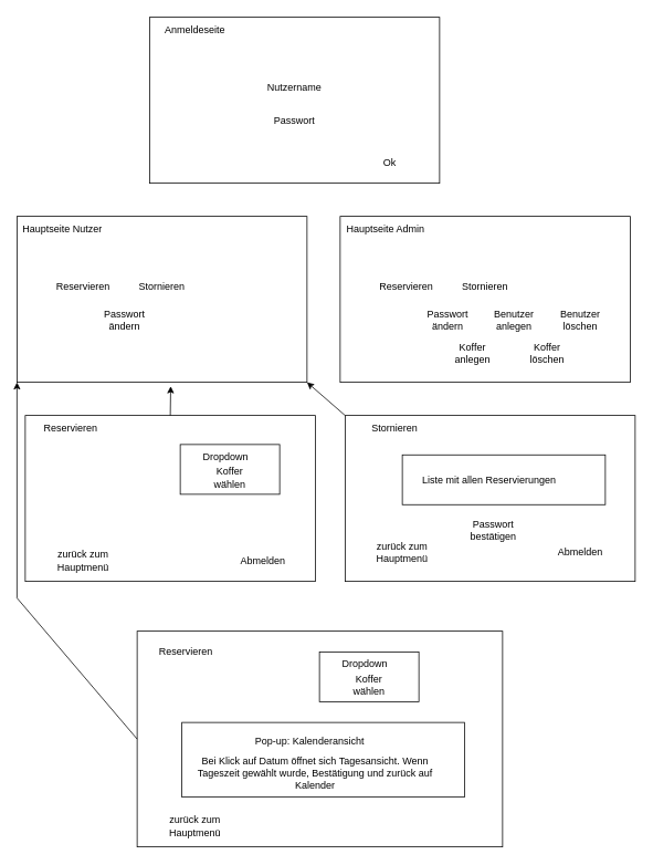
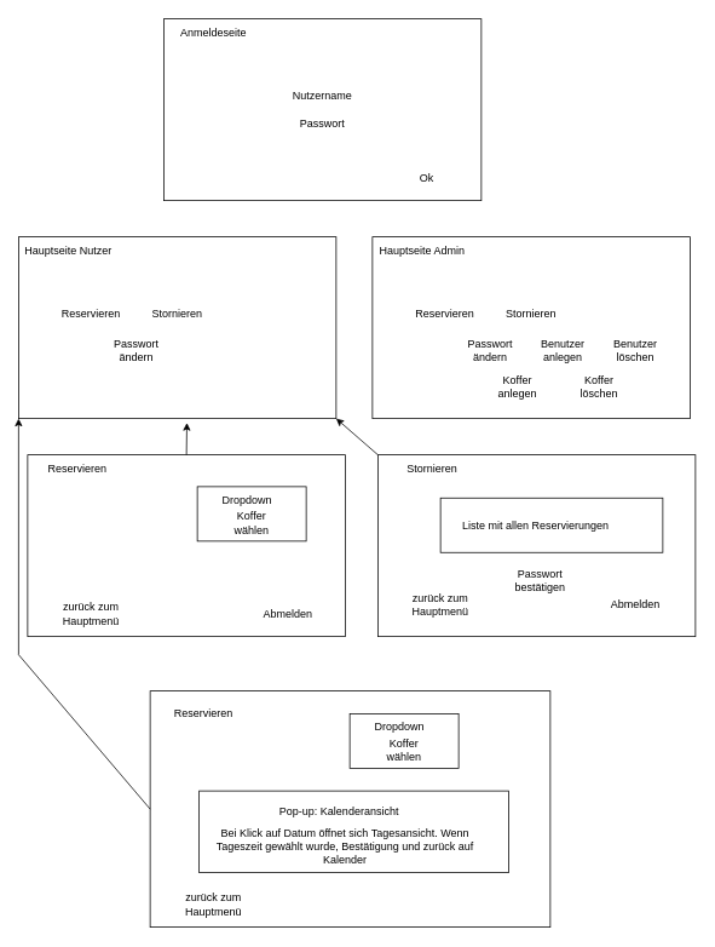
- <mxCell id="6" value="Passwort" style="text;strokeColor=none;align=center;fillColor=none;html=1;verticalAlign=middle;whiteSpace=wrap;rounded=0;" parent="1" vertex="1"><mxGeometry x="325" y="130" width="60" height="30" as="geometry" /></mxCell>
+ <mxCell id="6" value="Passwort" style="text;strokeColor=none;align=center;fillColor=none;html=1;verticalAlign=middle;whiteSpace=wrap;rounded=0;" parent="1" vertex="1"><mxGeometry x="325" y="120" width="60" height="30" as="geometry" /></mxCell>
